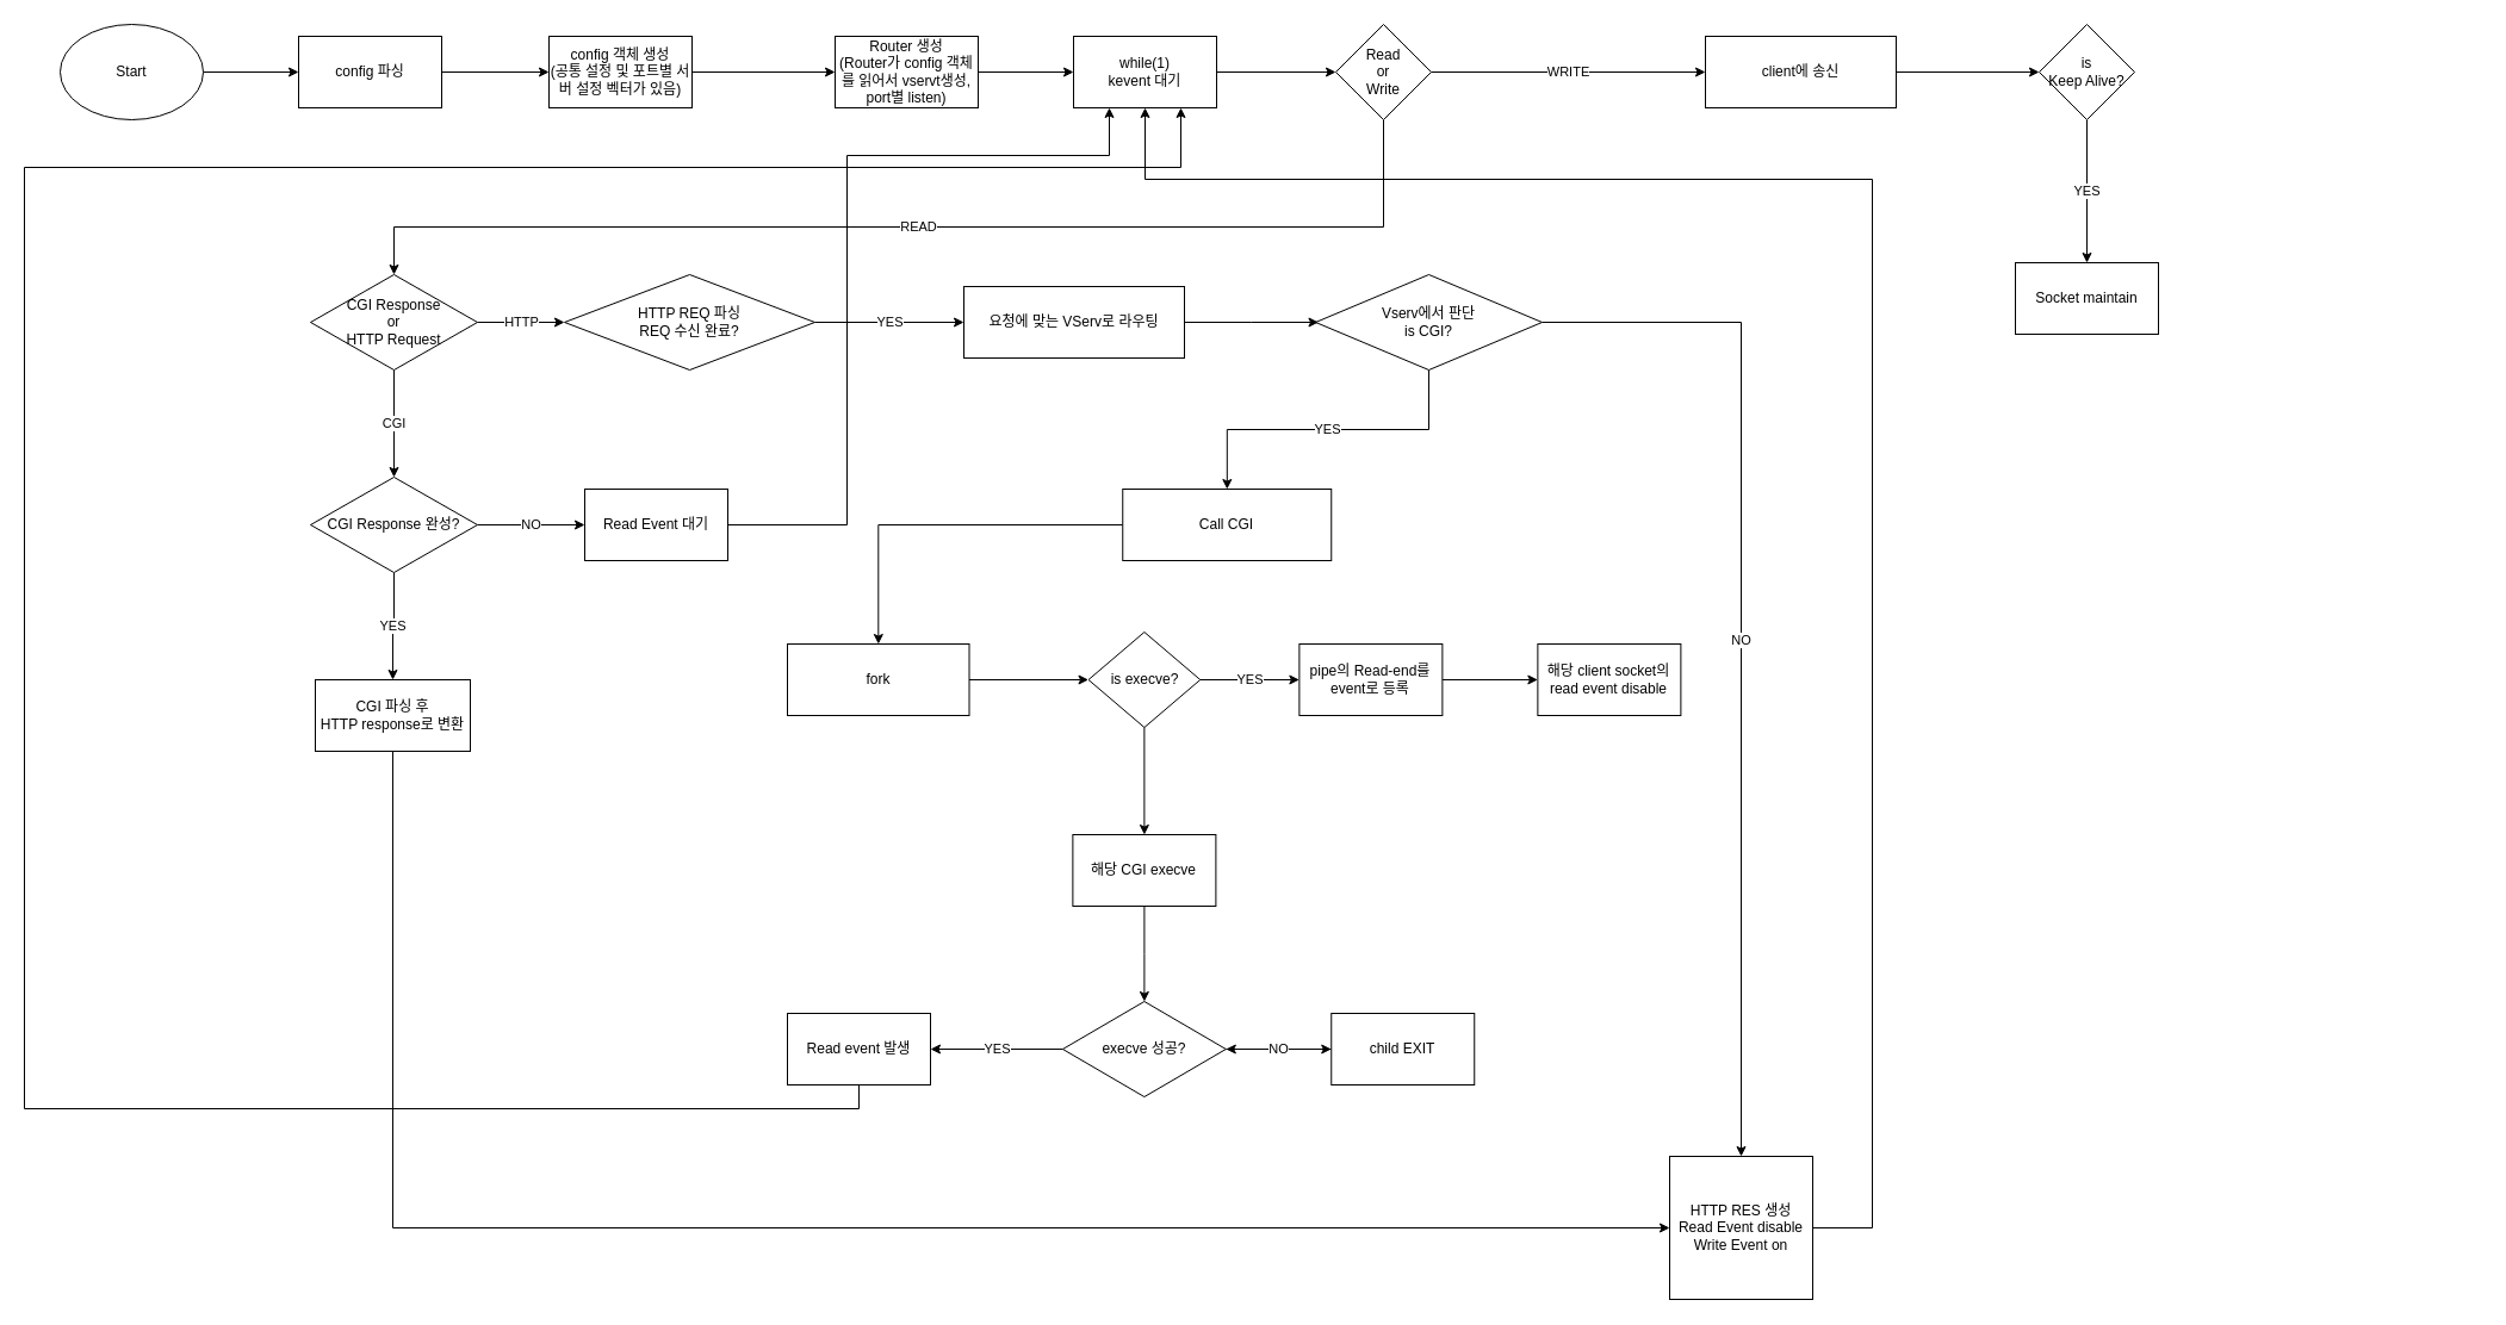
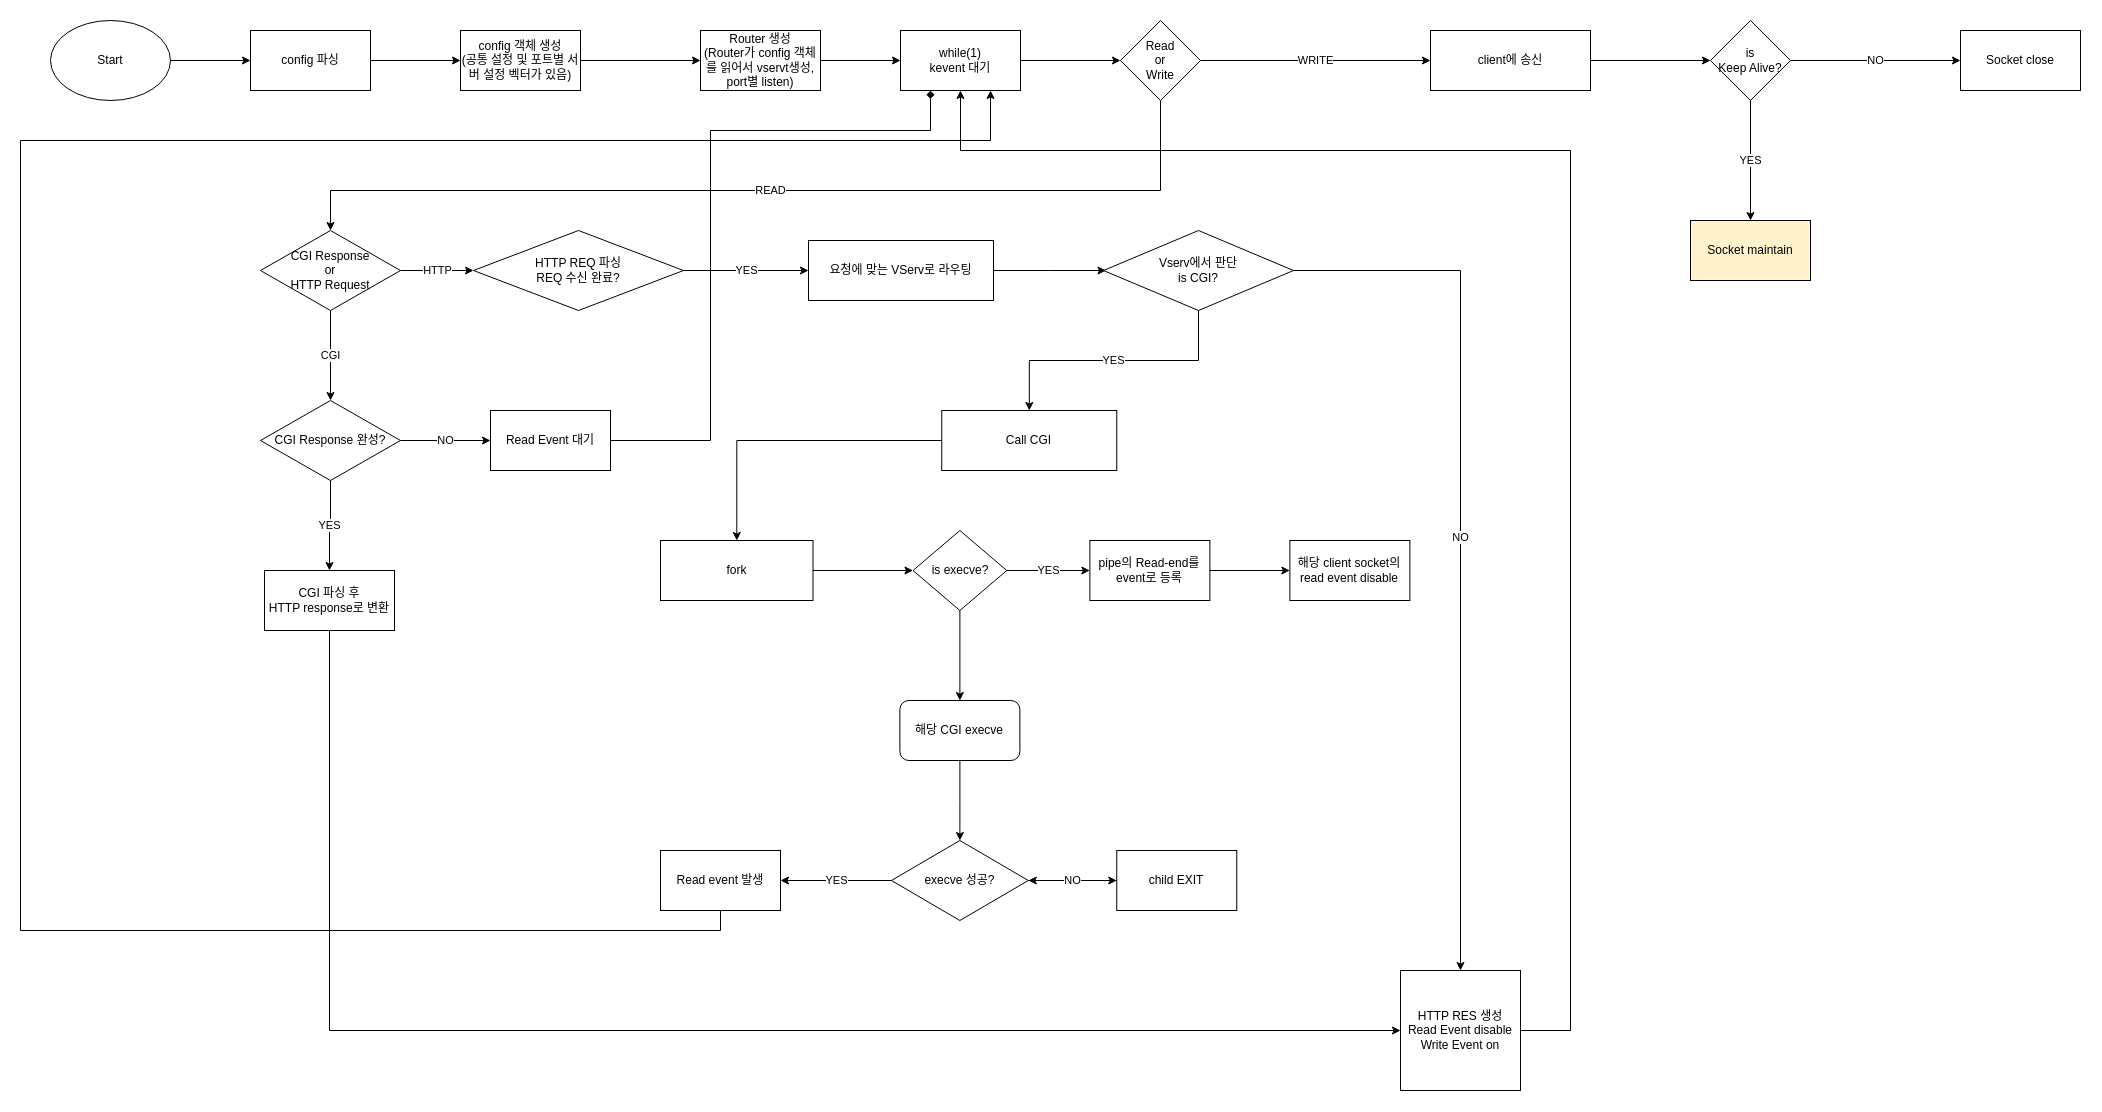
+ <mxCell id="55" value="NO" style="edgeStyle=orthogonalEdgeStyle;rounded=0;orthogonalLoop=1;jettySize=auto;html=1;" edge="1" parent="1" source="57" target="58"><mxGeometry relative="1" as="geometry" /></mxCell>
+ <mxCell id="58" value="Socket close" style="whiteSpace=wrap;html=1;rounded=0;" vertex="1" parent="1"><mxGeometry x="1960" y="30" width="120" height="60" as="geometry" /></mxCell>
- <mxCell id="48" style="edgeStyle=orthogonalEdgeStyle;rounded=0;orthogonalLoop=1;jettySize=auto;html=1;exitX=1;exitY=0.5;exitDx=0;exitDy=0;entryX=0.25;entryY=1;entryDx=0;entryDy=0;" edge="1" parent="1" source="49" target="11"><mxGeometry relative="1" as="geometry"><Array as="points"><mxPoint x="710" y="440" /><mxPoint x="710" y="130" /><mxPoint x="930" y="130" /></Array></mxGeometry></mxCell>
+ <mxCell id="48" style="edgeStyle=orthogonalEdgeStyle;rounded=0;orthogonalLoop=1;jettySize=auto;html=1;exitX=1;exitY=0.5;exitDx=0;exitDy=0;entryX=0.25;entryY=1;entryDx=0;entryDy=0;endArrow=diamond;" edge="1" parent="1" source="49" target="11"><mxGeometry relative="1" as="geometry"><Array as="points"><mxPoint x="710" y="440" /><mxPoint x="710" y="130" /><mxPoint x="930" y="130" /></Array></mxGeometry></mxCell>
- <mxCell id="59" value="Socket maintain" style="whiteSpace=wrap;html=1;rounded=0;" vertex="1" parent="1"><mxGeometry x="1690" y="220" width="120" height="60" as="geometry" /></mxCell>
+ <mxCell id="59" value="Socket maintain" style="whiteSpace=wrap;html=1;rounded=0;fillColor=#fff2cc;" vertex="1" parent="1"><mxGeometry x="1690" y="220" width="120" height="60" as="geometry" /></mxCell>
- <mxCell id="32" value="해당 CGI execve" style="whiteSpace=wrap;html=1;" vertex="1" parent="1"><mxGeometry x="899.375" y="700" width="120" height="60" as="geometry" /></mxCell>
+ <mxCell id="32" value="해당 CGI execve" style="whiteSpace=wrap;html=1;rounded=1;" vertex="1" parent="1"><mxGeometry x="899.375" y="700" width="120" height="60" as="geometry" /></mxCell>
